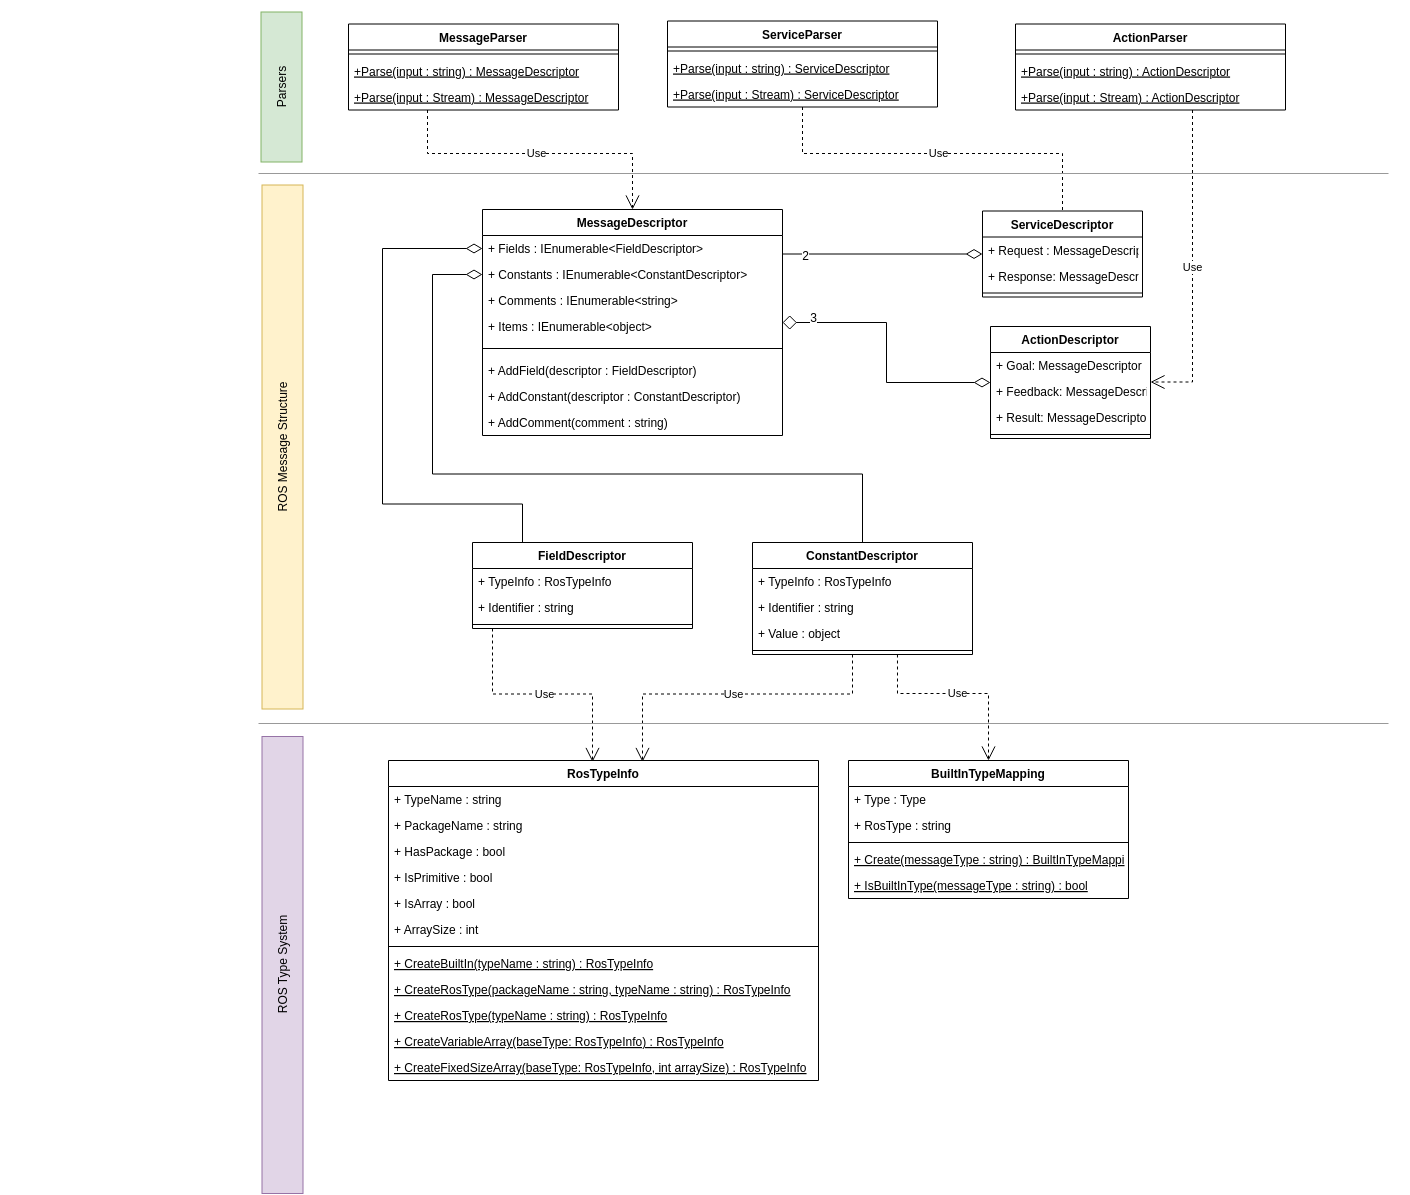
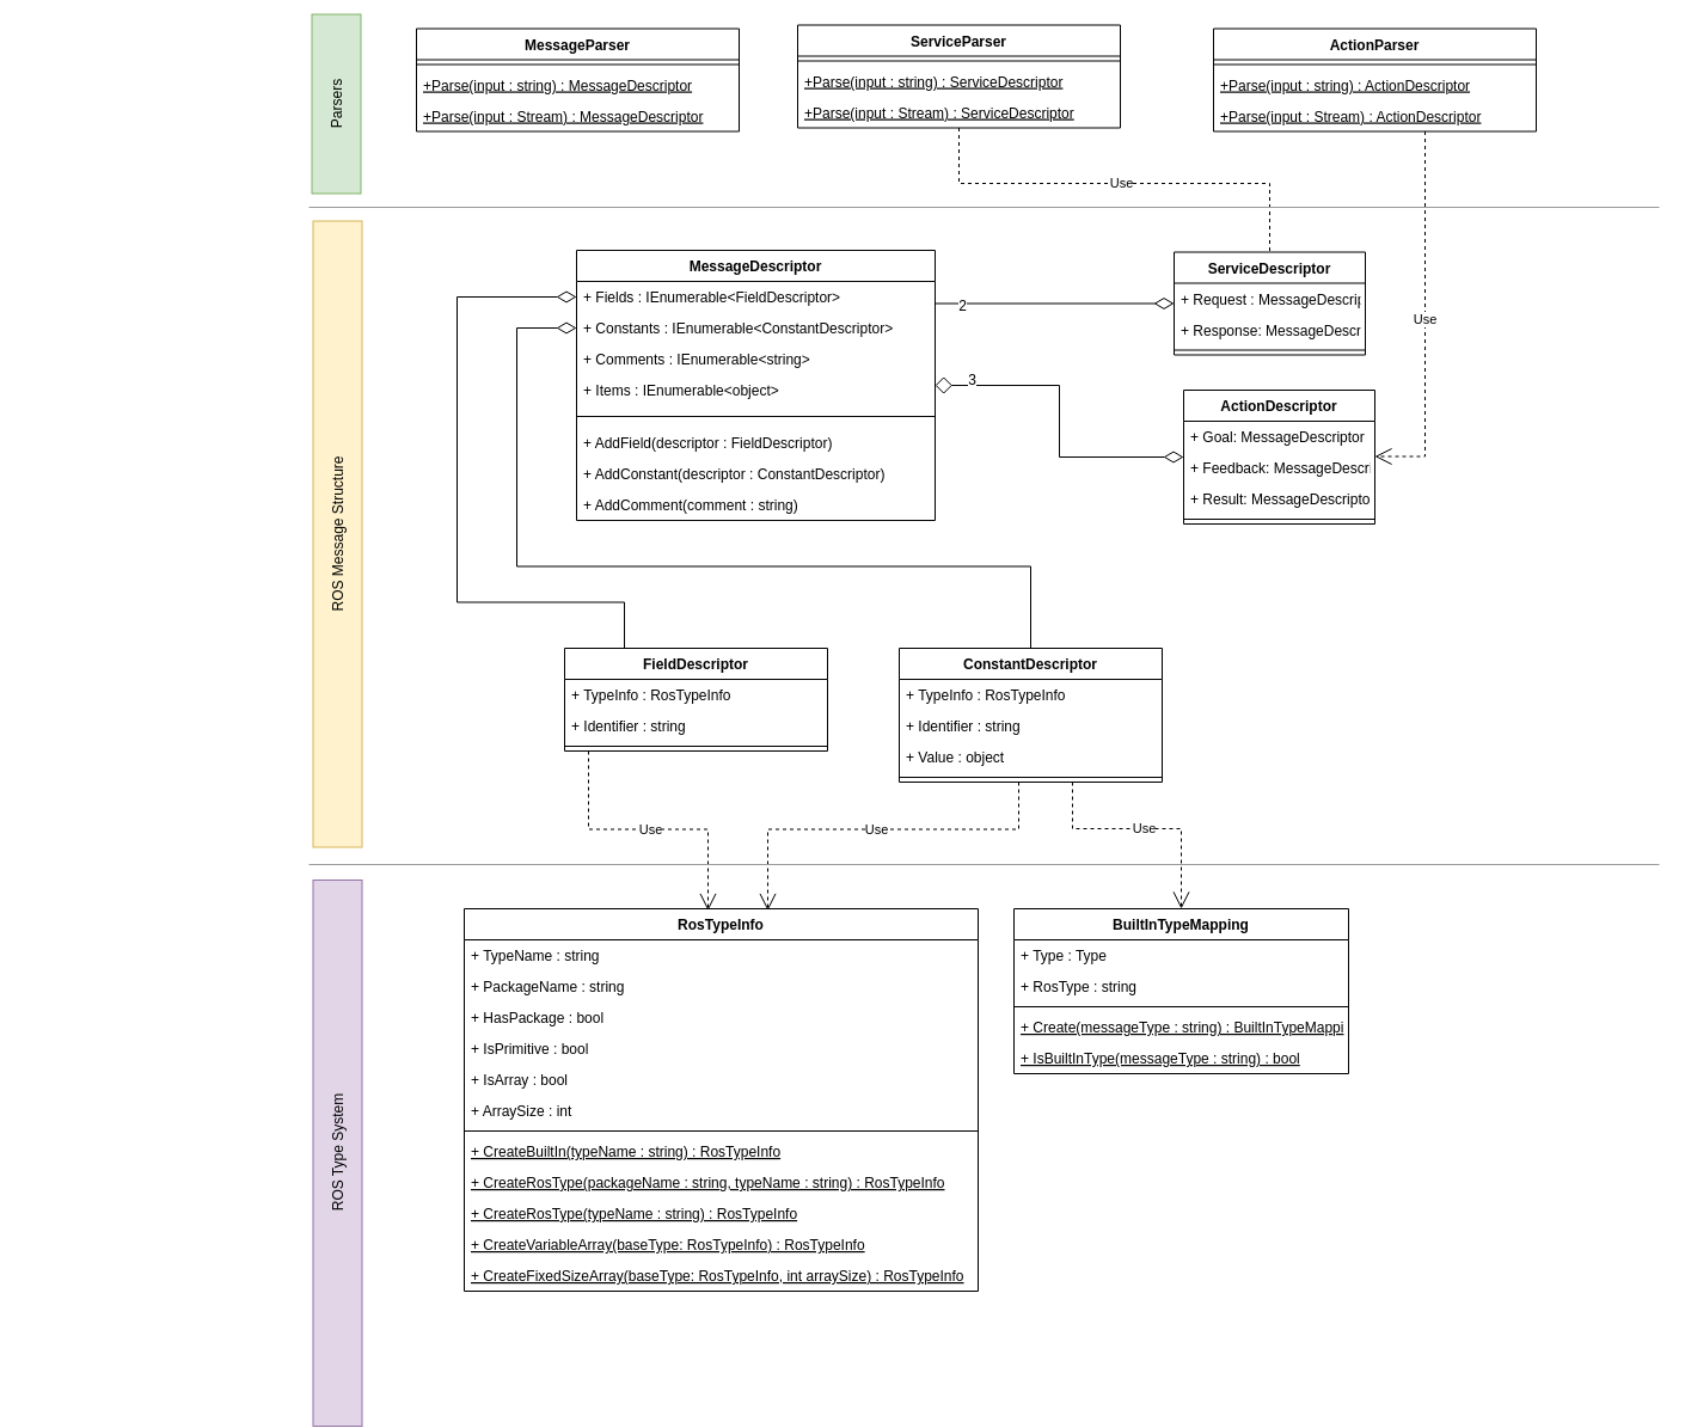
- <mxCell id="69" value="Use" style="endArrow=open;endSize=12;dashed=1;html=1;rounded=0;edgeStyle=orthogonalEdgeStyle;" parent="1" source="57" target="3" edge="1"><mxGeometry width="160" relative="1" as="geometry"><mxPoint x="282" y="173.5" as="sourcePoint" /><mxPoint x="442" y="173.5" as="targetPoint" /><Array as="points"><mxPoint x="427" y="153" /><mxPoint x="632" y="153" /></Array></mxGeometry></mxCell>
